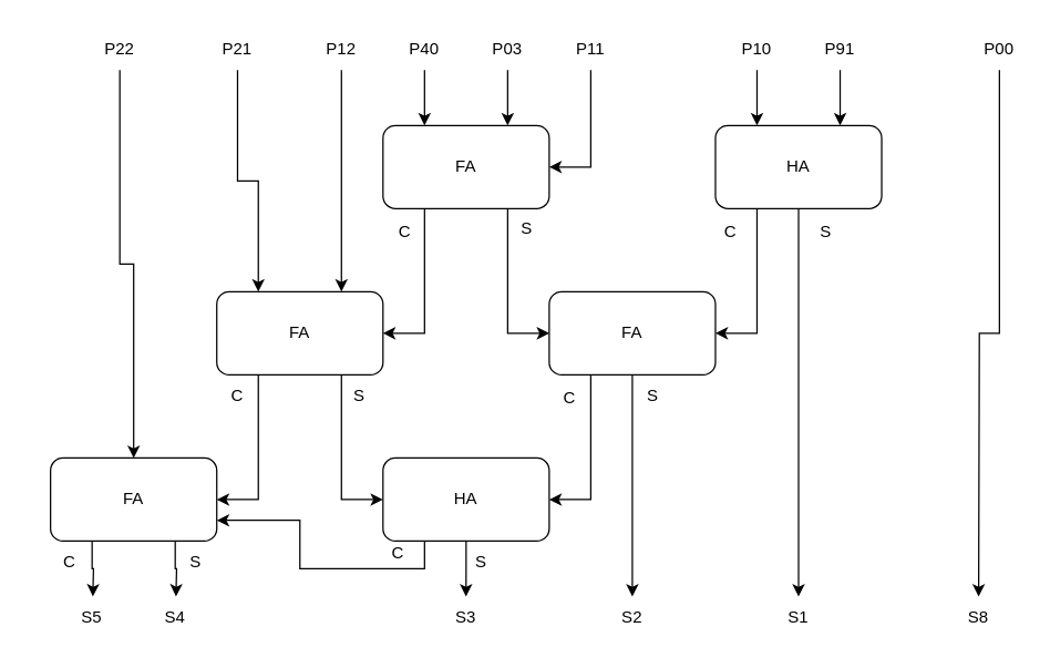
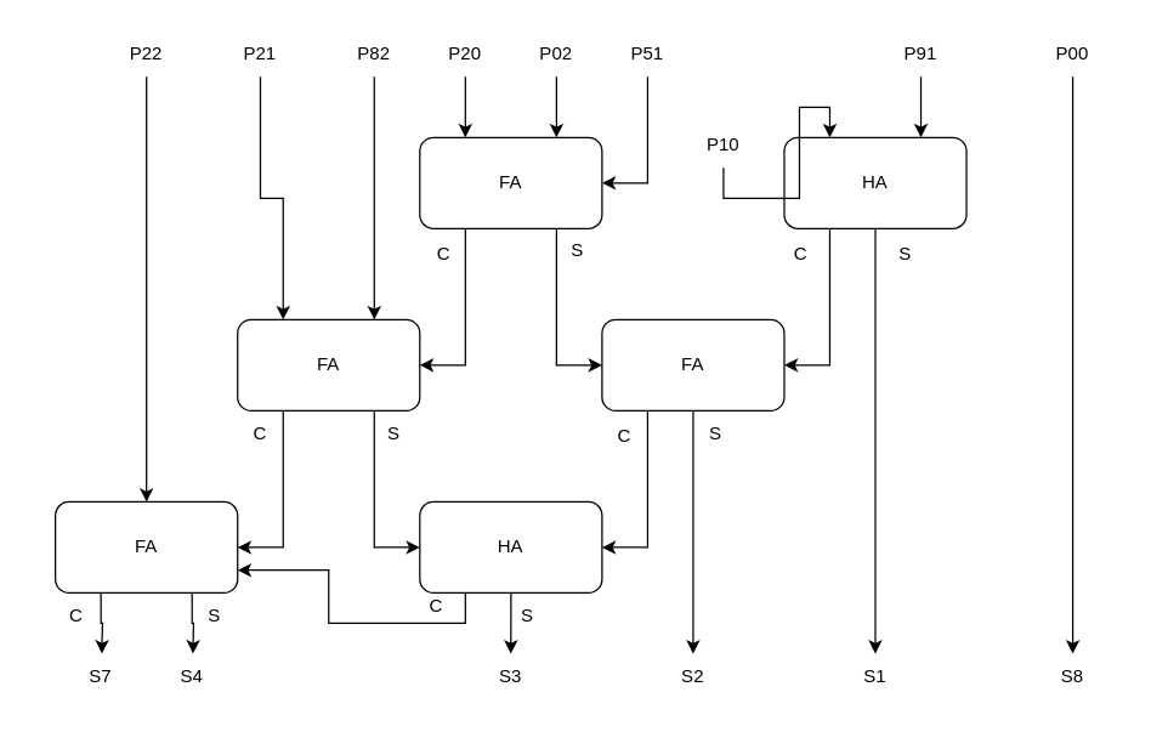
- <mxCell id="37" value="P22" style="text;html=1;strokeColor=none;fillColor=none;align=center;verticalAlign=middle;whiteSpace=wrap;rounded=0;" vertex="1" parent="1"><mxGeometry x="56" y="20" width="60" height="30" as="geometry" /></mxCell>
+ <mxCell id="37" value="P22" style="text;html=1;strokeColor=none;fillColor=none;align=center;verticalAlign=middle;whiteSpace=wrap;rounded=0;" vertex="1" parent="1"><mxGeometry x="66" y="20" width="60" height="30" as="geometry" /></mxCell>
- <mxCell id="33" value="P12" style="text;html=1;strokeColor=none;fillColor=none;align=center;verticalAlign=middle;whiteSpace=wrap;rounded=0;" vertex="1" parent="1"><mxGeometry x="216" y="20" width="60" height="30" as="geometry" /></mxCell>
+ <mxCell id="33" value="P82" style="text;html=1;strokeColor=none;fillColor=none;align=center;verticalAlign=middle;whiteSpace=wrap;rounded=0;" vertex="1" parent="1"><mxGeometry x="216" y="20" width="60" height="30" as="geometry" /></mxCell>
- <mxCell id="27" value="P40&lt;br&gt;" style="text;html=1;strokeColor=none;fillColor=none;align=center;verticalAlign=middle;whiteSpace=wrap;rounded=0;" vertex="1" parent="1"><mxGeometry x="276" y="20" width="60" height="30" as="geometry" /></mxCell>
+ <mxCell id="27" value="P20&lt;br&gt;" style="text;html=1;strokeColor=none;fillColor=none;align=center;verticalAlign=middle;whiteSpace=wrap;rounded=0;" vertex="1" parent="1"><mxGeometry x="276" y="20" width="60" height="30" as="geometry" /></mxCell>
- <mxCell id="29" value="P03" style="text;html=1;strokeColor=none;fillColor=none;align=center;verticalAlign=middle;whiteSpace=wrap;rounded=0;" vertex="1" parent="1"><mxGeometry x="336" y="20" width="60" height="30" as="geometry" /></mxCell>
+ <mxCell id="29" value="P02" style="text;html=1;strokeColor=none;fillColor=none;align=center;verticalAlign=middle;whiteSpace=wrap;rounded=0;" vertex="1" parent="1"><mxGeometry x="336" y="20" width="60" height="30" as="geometry" /></mxCell>
- <mxCell id="31" value="P11" style="text;html=1;strokeColor=none;fillColor=none;align=center;verticalAlign=middle;whiteSpace=wrap;rounded=0;" vertex="1" parent="1"><mxGeometry x="396" y="20" width="60" height="30" as="geometry" /></mxCell>
+ <mxCell id="31" value="P51" style="text;html=1;strokeColor=none;fillColor=none;align=center;verticalAlign=middle;whiteSpace=wrap;rounded=0;" vertex="1" parent="1"><mxGeometry x="396" y="20" width="60" height="30" as="geometry" /></mxCell>
- <mxCell id="25" value="P10&lt;br&gt;" style="text;html=1;strokeColor=none;fillColor=none;align=center;verticalAlign=middle;whiteSpace=wrap;rounded=0;" vertex="1" parent="1"><mxGeometry x="516" y="20" width="60" height="30" as="geometry" /></mxCell>
+ <mxCell id="25" value="P10&lt;br&gt;" style="text;html=1;strokeColor=none;fillColor=none;align=center;verticalAlign=middle;whiteSpace=wrap;rounded=0;" vertex="1" parent="1"><mxGeometry x="446" y="80" width="60" height="30" as="geometry" /></mxCell>
- <mxCell id="21" value="P00" style="text;html=1;strokeColor=none;fillColor=none;align=center;verticalAlign=middle;whiteSpace=wrap;rounded=0;" vertex="1" parent="1"><mxGeometry x="691" y="20" width="60" height="30" as="geometry" /></mxCell>
+ <mxCell id="21" value="P00" style="text;html=1;strokeColor=none;fillColor=none;align=center;verticalAlign=middle;whiteSpace=wrap;rounded=0;" vertex="1" parent="1"><mxGeometry x="676" y="20" width="60" height="30" as="geometry" /></mxCell>
- <mxCell id="43" value="S5" style="text;html=1;strokeColor=none;fillColor=none;align=center;verticalAlign=middle;whiteSpace=wrap;rounded=0;" vertex="1" parent="1"><mxGeometry x="36" y="430" width="60" height="30" as="geometry" /></mxCell>
+ <mxCell id="43" value="S7" style="text;html=1;strokeColor=none;fillColor=none;align=center;verticalAlign=middle;whiteSpace=wrap;rounded=0;" vertex="1" parent="1"><mxGeometry x="36" y="430" width="60" height="30" as="geometry" /></mxCell>
